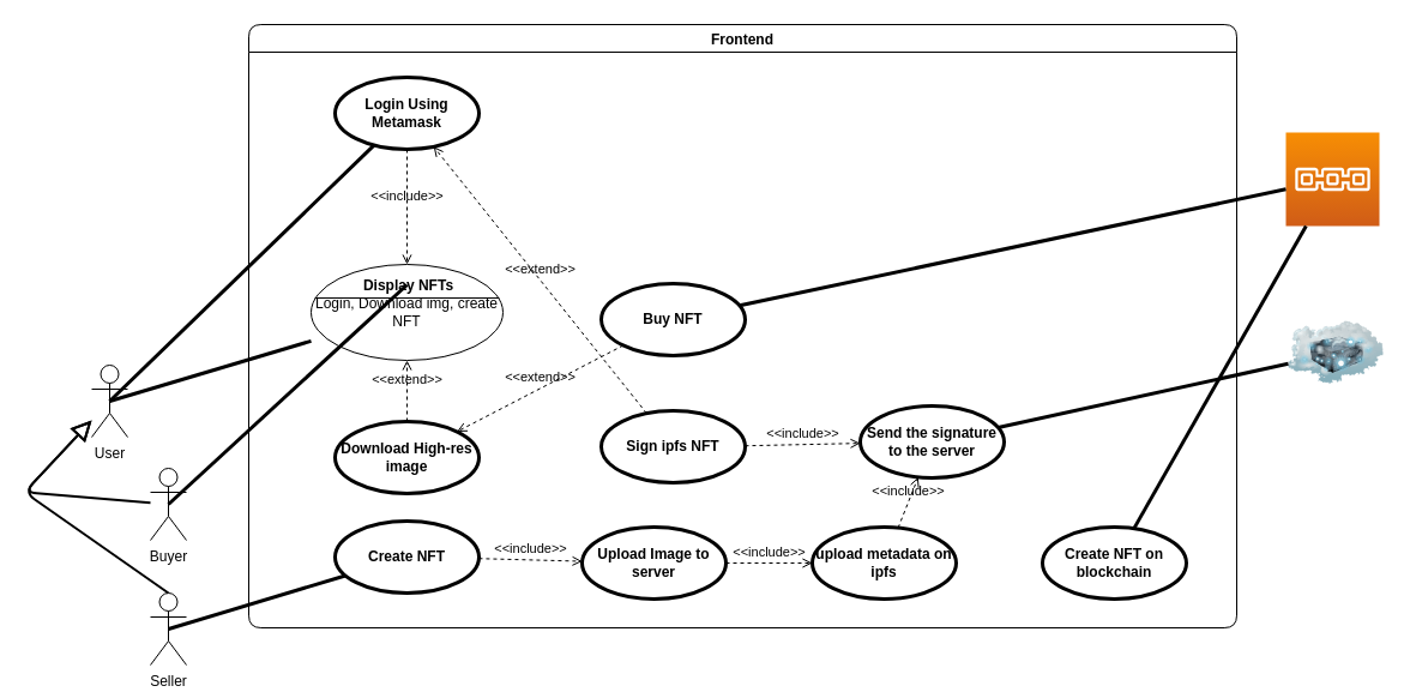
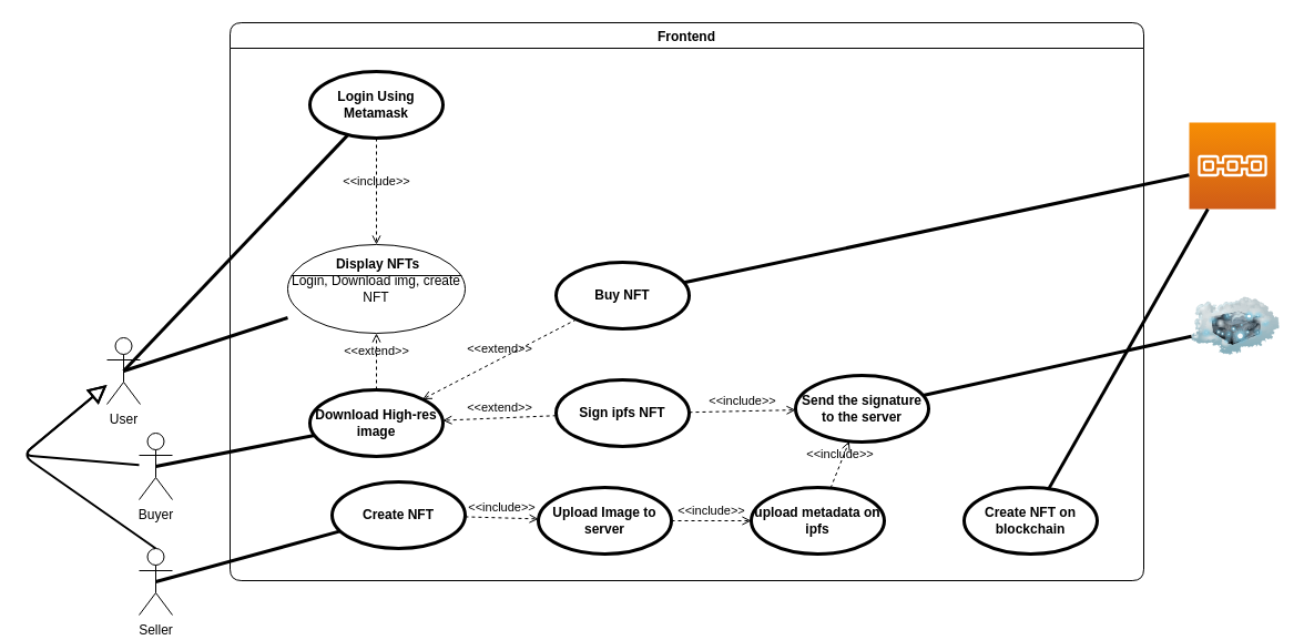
- <mxCell id="16" value="&amp;lt;&amp;lt;extend&amp;gt;&amp;gt;" style="html=1;verticalAlign=bottom;labelBackgroundColor=none;endArrow=open;endFill=0;dashed=1;rounded=1;" parent="5" source="10" target="6" edge="1"><mxGeometry width="160" relative="1" as="geometry"><mxPoint x="648.736" y="578.786" as="sourcePoint" /><mxPoint x="512.291" y="644.228" as="targetPoint" /></mxGeometry></mxCell>
+ <mxCell id="16" value="&amp;lt;&amp;lt;extend&amp;gt;&amp;gt;" style="html=1;verticalAlign=bottom;labelBackgroundColor=none;endArrow=open;endFill=0;dashed=1;rounded=1;" parent="5" source="10" target="7" edge="1"><mxGeometry width="160" relative="1" as="geometry"><mxPoint x="648.736" y="578.786" as="sourcePoint" /><mxPoint x="512.291" y="644.228" as="targetPoint" /></mxGeometry></mxCell>
- <mxCell id="29" value="" style="endArrow=none;startArrow=none;endFill=0;startFill=0;endSize=8;html=1;verticalAlign=bottom;labelBackgroundColor=none;strokeWidth=3;rounded=1;exitX=0.5;exitY=0.5;exitDx=0;exitDy=0;exitPerimeter=0;" parent="1" source="4" target="18" edge="1"><mxGeometry width="160" relative="1" as="geometry"><mxPoint x="101" y="344" as="sourcePoint" /><mxPoint x="306.787" y="182.31" as="targetPoint" /></mxGeometry></mxCell>
+ <mxCell id="29" value="" style="endArrow=none;startArrow=none;endFill=0;startFill=0;endSize=8;html=1;verticalAlign=bottom;labelBackgroundColor=none;strokeWidth=3;rounded=1;exitX=0.5;exitY=0.5;exitDx=0;exitDy=0;exitPerimeter=0;" parent="1" source="4" target="7" edge="1"><mxGeometry width="160" relative="1" as="geometry"><mxPoint x="101" y="344" as="sourcePoint" /><mxPoint x="306.787" y="182.31" as="targetPoint" /></mxGeometry></mxCell>
- <mxCell id="2" value="User&lt;br&gt;" style="shape=umlActor;verticalLabelPosition=bottom;verticalAlign=top;html=1;rounded=1;" parent="1" vertex="1"><mxGeometry x="76" y="304" width="30" height="60" as="geometry" /></mxCell>
+ <mxCell id="2" value="User&lt;br&gt;" style="shape=umlActor;verticalLabelPosition=bottom;verticalAlign=top;html=1;rounded=1;" parent="1" vertex="1"><mxGeometry x="96" y="304" width="30" height="60" as="geometry" /></mxCell>
- <mxCell id="8" value="Create NFT" style="shape=ellipse;html=1;strokeWidth=3;fontStyle=1;whiteSpace=wrap;align=center;perimeter=ellipsePerimeter;rounded=1;" parent="5" vertex="1"><mxGeometry x="72" y="414" width="120" height="60" as="geometry" /></mxCell>
+ <mxCell id="8" value="Create NFT" style="shape=ellipse;html=1;strokeWidth=3;fontStyle=1;whiteSpace=wrap;align=center;perimeter=ellipsePerimeter;rounded=1;" parent="5" vertex="1"><mxGeometry x="92" y="414" width="120" height="60" as="geometry" /></mxCell>
